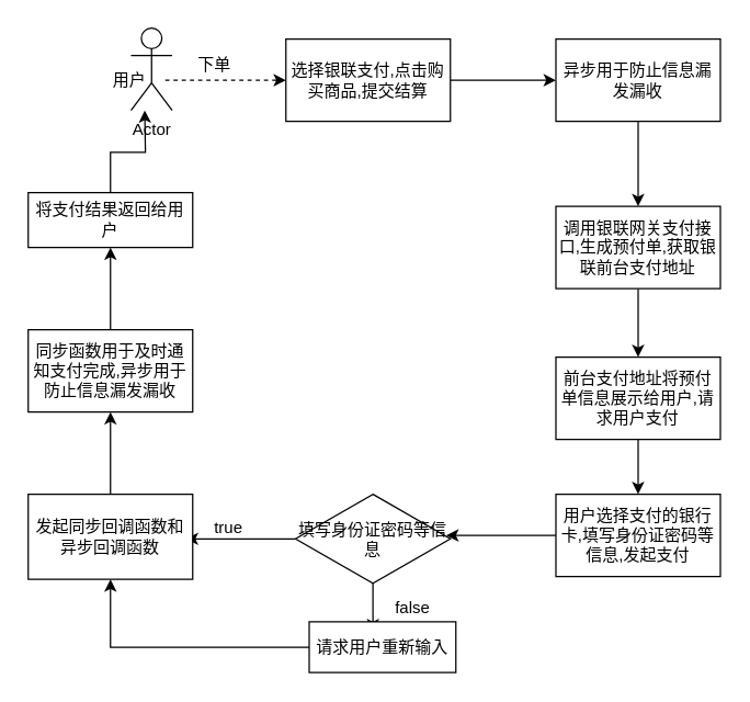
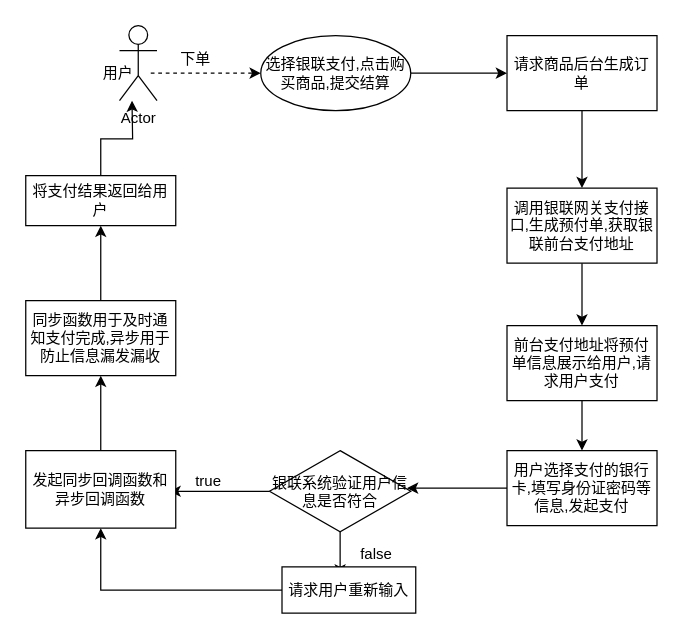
- <mxCell id="6" value="选择银联支付,点击购买商品,提交结算" style="rounded=0;whiteSpace=wrap;html=1;" parent="1" vertex="1"><mxGeometry x="208" y="28" width="120" height="60" as="geometry" /></mxCell>
+ <mxCell id="6" value="选择银联支付,点击购买商品,提交结算" style="ellipse;whiteSpace=wrap;html=1;" parent="1" vertex="1"><mxGeometry x="208" y="28" width="120" height="60" as="geometry" /></mxCell>
- <mxCell id="9" value="异步用于防止信息漏发漏收" style="rounded=0;whiteSpace=wrap;html=1;" parent="1" vertex="1"><mxGeometry x="405" y="28" width="120" height="60" as="geometry" /></mxCell>
+ <mxCell id="9" value="请求商品后台生成订单" style="rounded=0;whiteSpace=wrap;html=1;" parent="1" vertex="1"><mxGeometry x="405" y="28" width="120" height="60" as="geometry" /></mxCell>
- <mxCell id="18" value="填写身份证密码等信息" style="rhombus;whiteSpace=wrap;html=1;" parent="1" vertex="1"><mxGeometry x="215" y="360" width="113" height="65" as="geometry" /></mxCell>
+ <mxCell id="18" value="银联系统验证用户信息是否符合" style="rhombus;whiteSpace=wrap;html=1;" parent="1" vertex="1"><mxGeometry x="215" y="360" width="113" height="65" as="geometry" /></mxCell>
